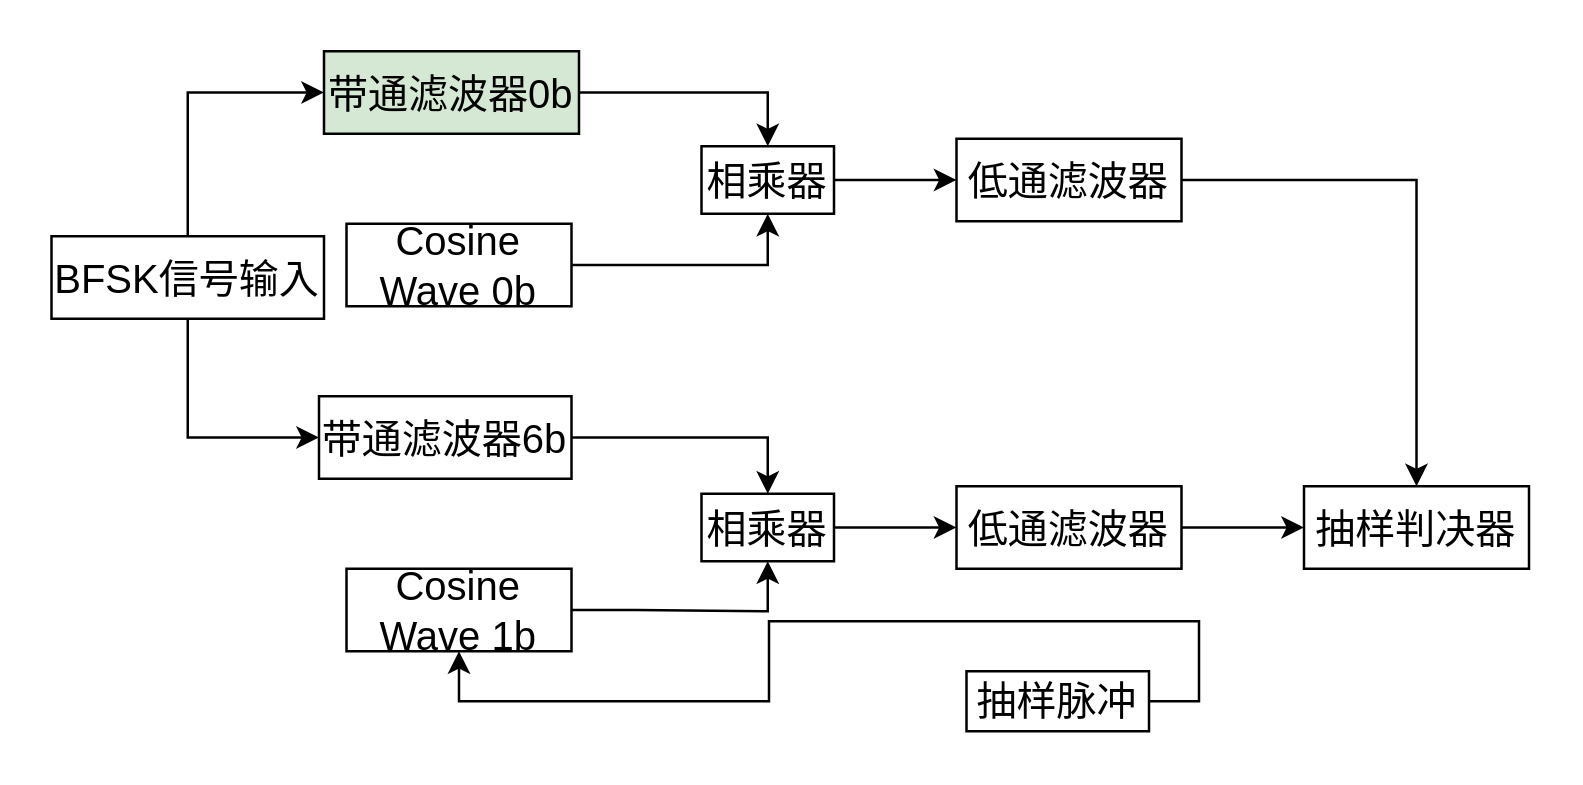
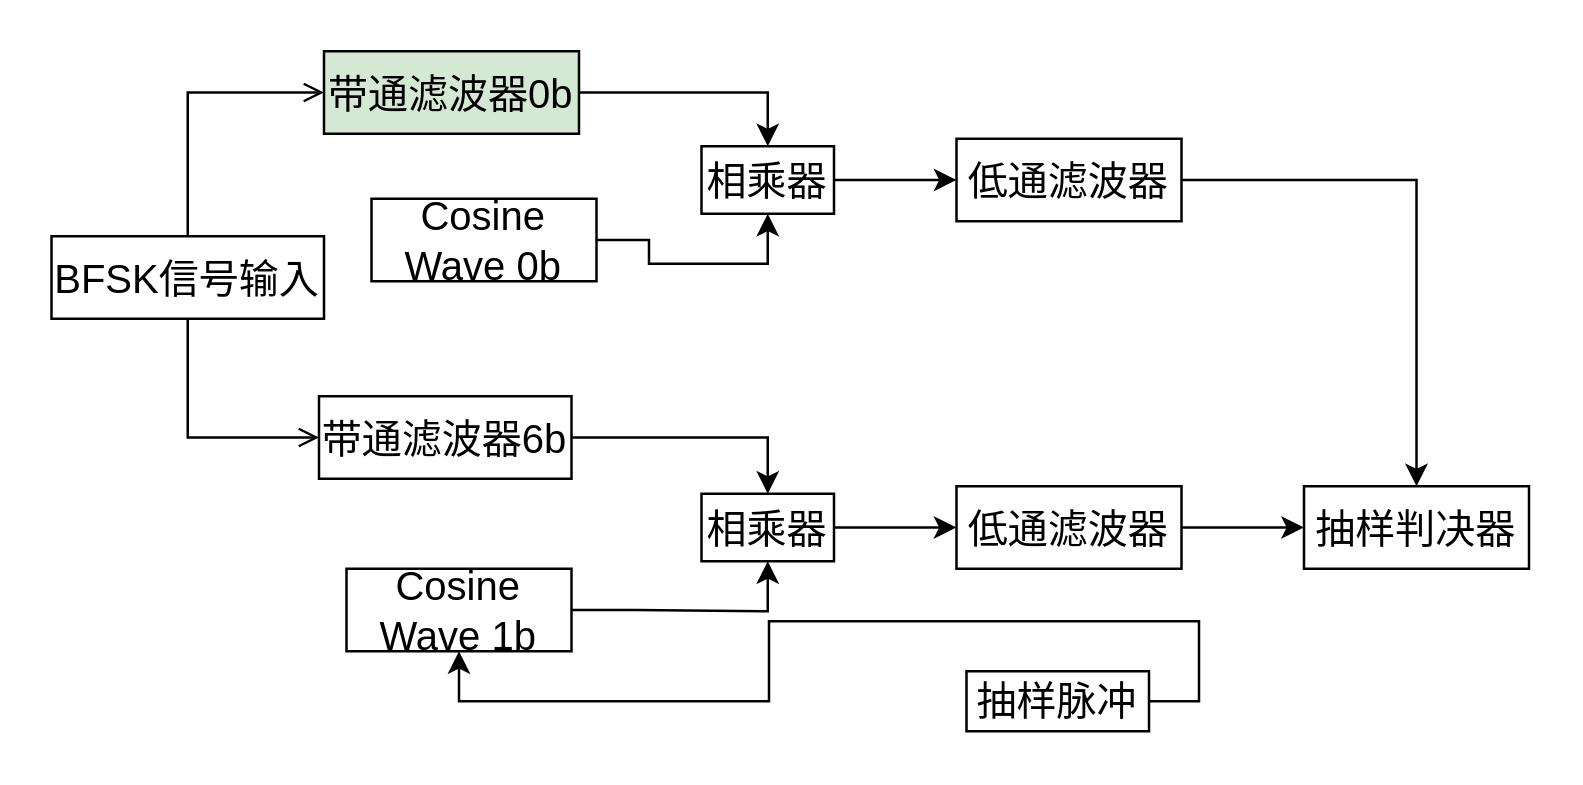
- <mxCell id="2" style="edgeStyle=orthogonalEdgeStyle;rounded=0;orthogonalLoop=1;jettySize=auto;html=1;exitX=0.5;exitY=0;exitDx=0;exitDy=0;entryX=0;entryY=0.5;entryDx=0;entryDy=0;fontSize=16;" edge="1" parent="1" source="4" target="6"><mxGeometry relative="1" as="geometry" /></mxCell>
+ <mxCell id="2" style="edgeStyle=orthogonalEdgeStyle;rounded=0;orthogonalLoop=1;jettySize=auto;html=1;exitX=0.5;exitY=0;exitDx=0;exitDy=0;entryX=0;entryY=0.5;entryDx=0;entryDy=0;fontSize=16;endArrow=open;" edge="1" parent="1" source="4" target="6"><mxGeometry relative="1" as="geometry" /></mxCell>
- <mxCell id="10" value="Cosine Wave 0b" style="rounded=0;whiteSpace=wrap;html=1;fontSize=16;" vertex="1" parent="1"><mxGeometry x="138" y="89" width="90" height="33" as="geometry" /></mxCell>
+ <mxCell id="10" value="Cosine Wave 0b" style="rounded=0;whiteSpace=wrap;html=1;fontSize=16;" vertex="1" parent="1"><mxGeometry x="148" y="79" width="90" height="33" as="geometry" /></mxCell>
- <mxCell id="3" style="edgeStyle=orthogonalEdgeStyle;rounded=0;orthogonalLoop=1;jettySize=auto;html=1;exitX=0.5;exitY=1;exitDx=0;exitDy=0;entryX=0;entryY=0.5;entryDx=0;entryDy=0;fontSize=16;" edge="1" parent="1" source="4" target="8"><mxGeometry relative="1" as="geometry" /></mxCell>
+ <mxCell id="3" style="edgeStyle=orthogonalEdgeStyle;rounded=0;orthogonalLoop=1;jettySize=auto;html=1;exitX=0.5;exitY=1;exitDx=0;exitDy=0;entryX=0;entryY=0.5;entryDx=0;entryDy=0;fontSize=16;endArrow=open;" edge="1" parent="1" source="4" target="8"><mxGeometry relative="1" as="geometry" /></mxCell>
